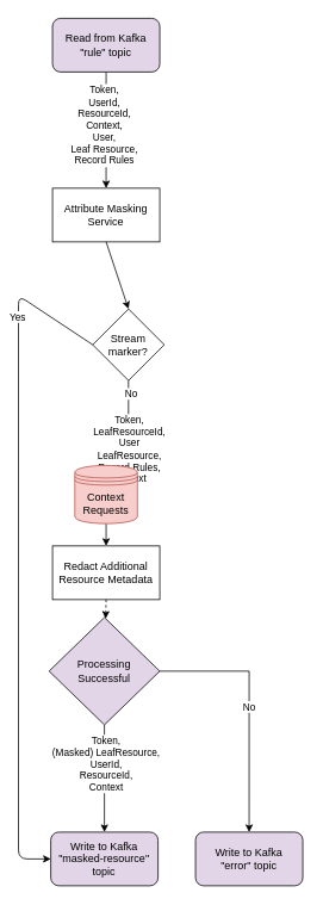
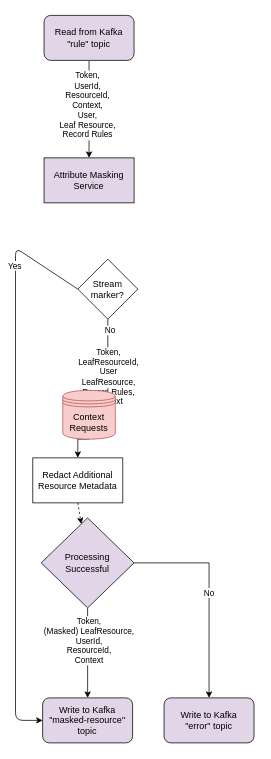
- <mxCell id="2" value="Attribute Masking Service" style="rounded=0;whiteSpace=wrap;html=1;" parent="1" vertex="1"><mxGeometry x="58.08" y="210" width="120" height="60" as="geometry" /></mxCell>
+ <mxCell id="2" value="Attribute Masking Service" style="rounded=0;whiteSpace=wrap;html=1;fillColor=#e1d5e7;" parent="1" vertex="1"><mxGeometry x="58.08" y="210" width="120" height="60" as="geometry" /></mxCell>
- <mxCell id="19" value="" style="endArrow=classic;html=1;exitX=0.5;exitY=1;exitDx=0;exitDy=0;entryX=0.5;entryY=0;entryDx=0;entryDy=0;" edge="1" parent="1" source="2" target="18"><mxGeometry width="50" height="50" relative="1" as="geometry"><mxPoint x="228.08" y="310" as="sourcePoint" /><mxPoint x="48.08" y="280" as="targetPoint" /></mxGeometry></mxCell>
- <mxCell id="10" value="Redact Additional Resource Metadata" style="rounded=0;whiteSpace=wrap;html=1;" parent="1" vertex="1"><mxGeometry x="58.08" y="610" width="120" height="60" as="geometry" /></mxCell>
+ <mxCell id="10" value="Redact Additional Resource Metadata" style="rounded=0;whiteSpace=wrap;html=1;" parent="1" vertex="1"><mxGeometry x="43.08" y="610" width="120" height="60" as="geometry" /></mxCell>
